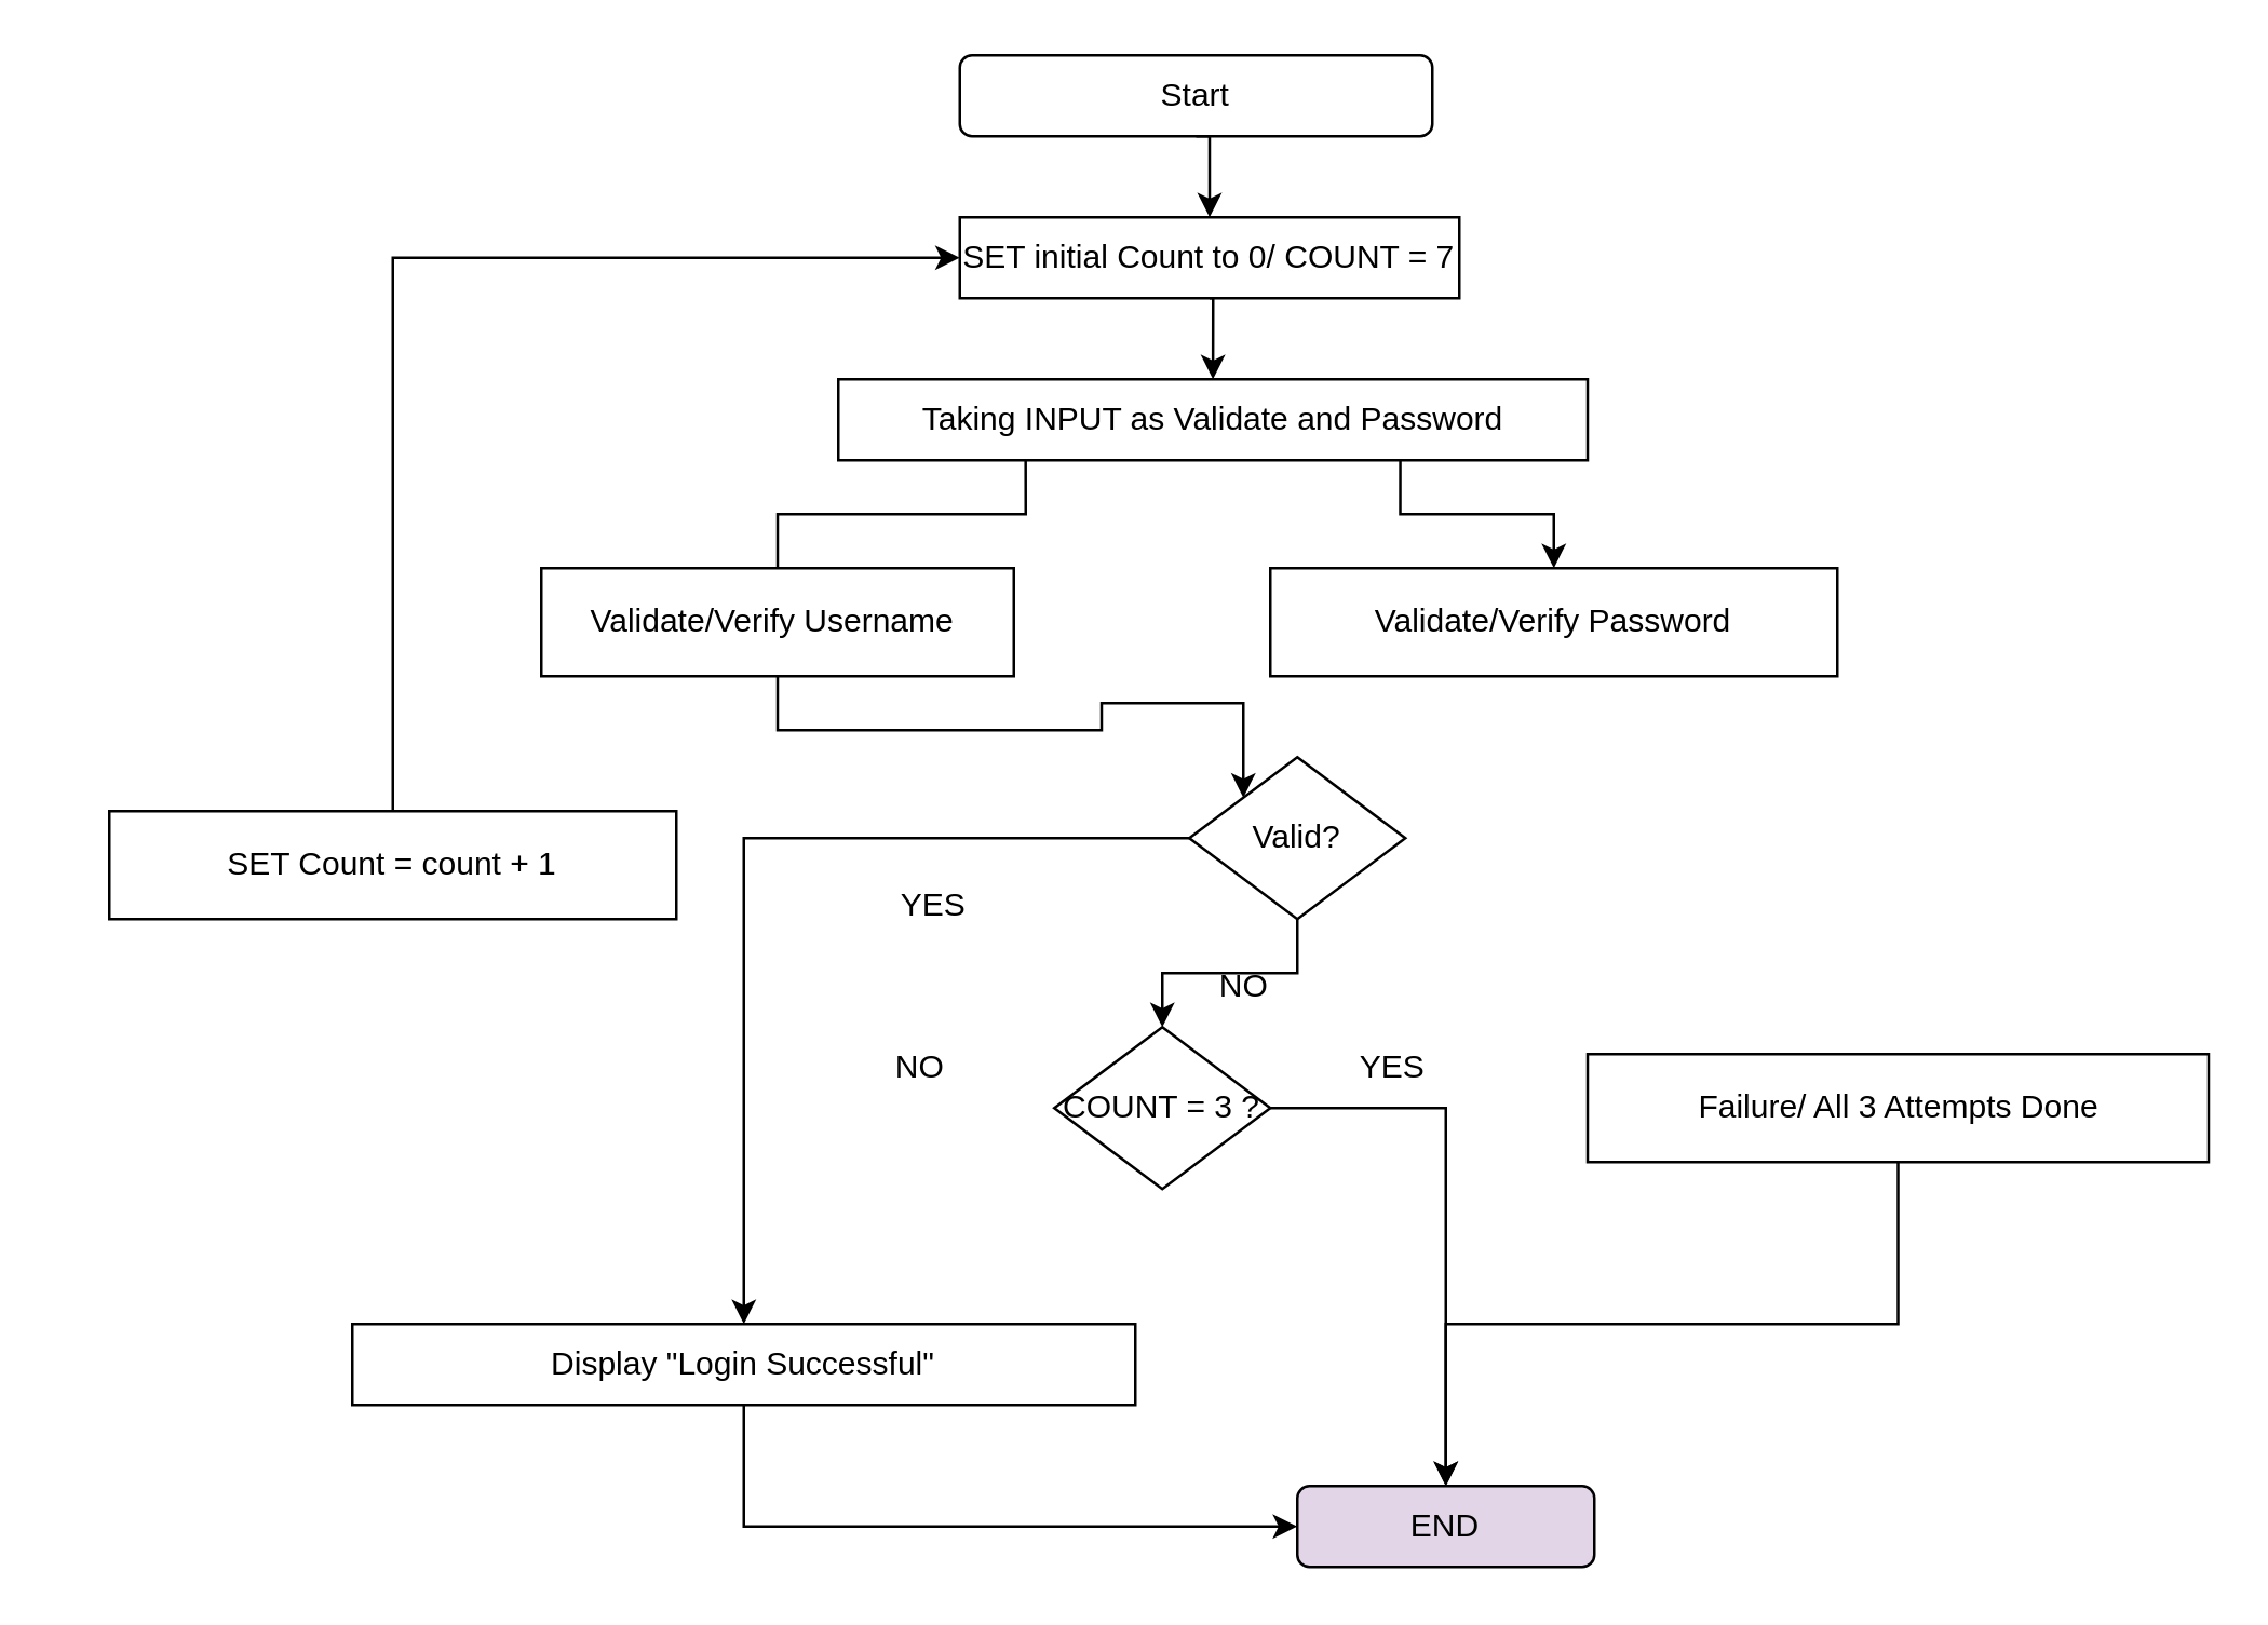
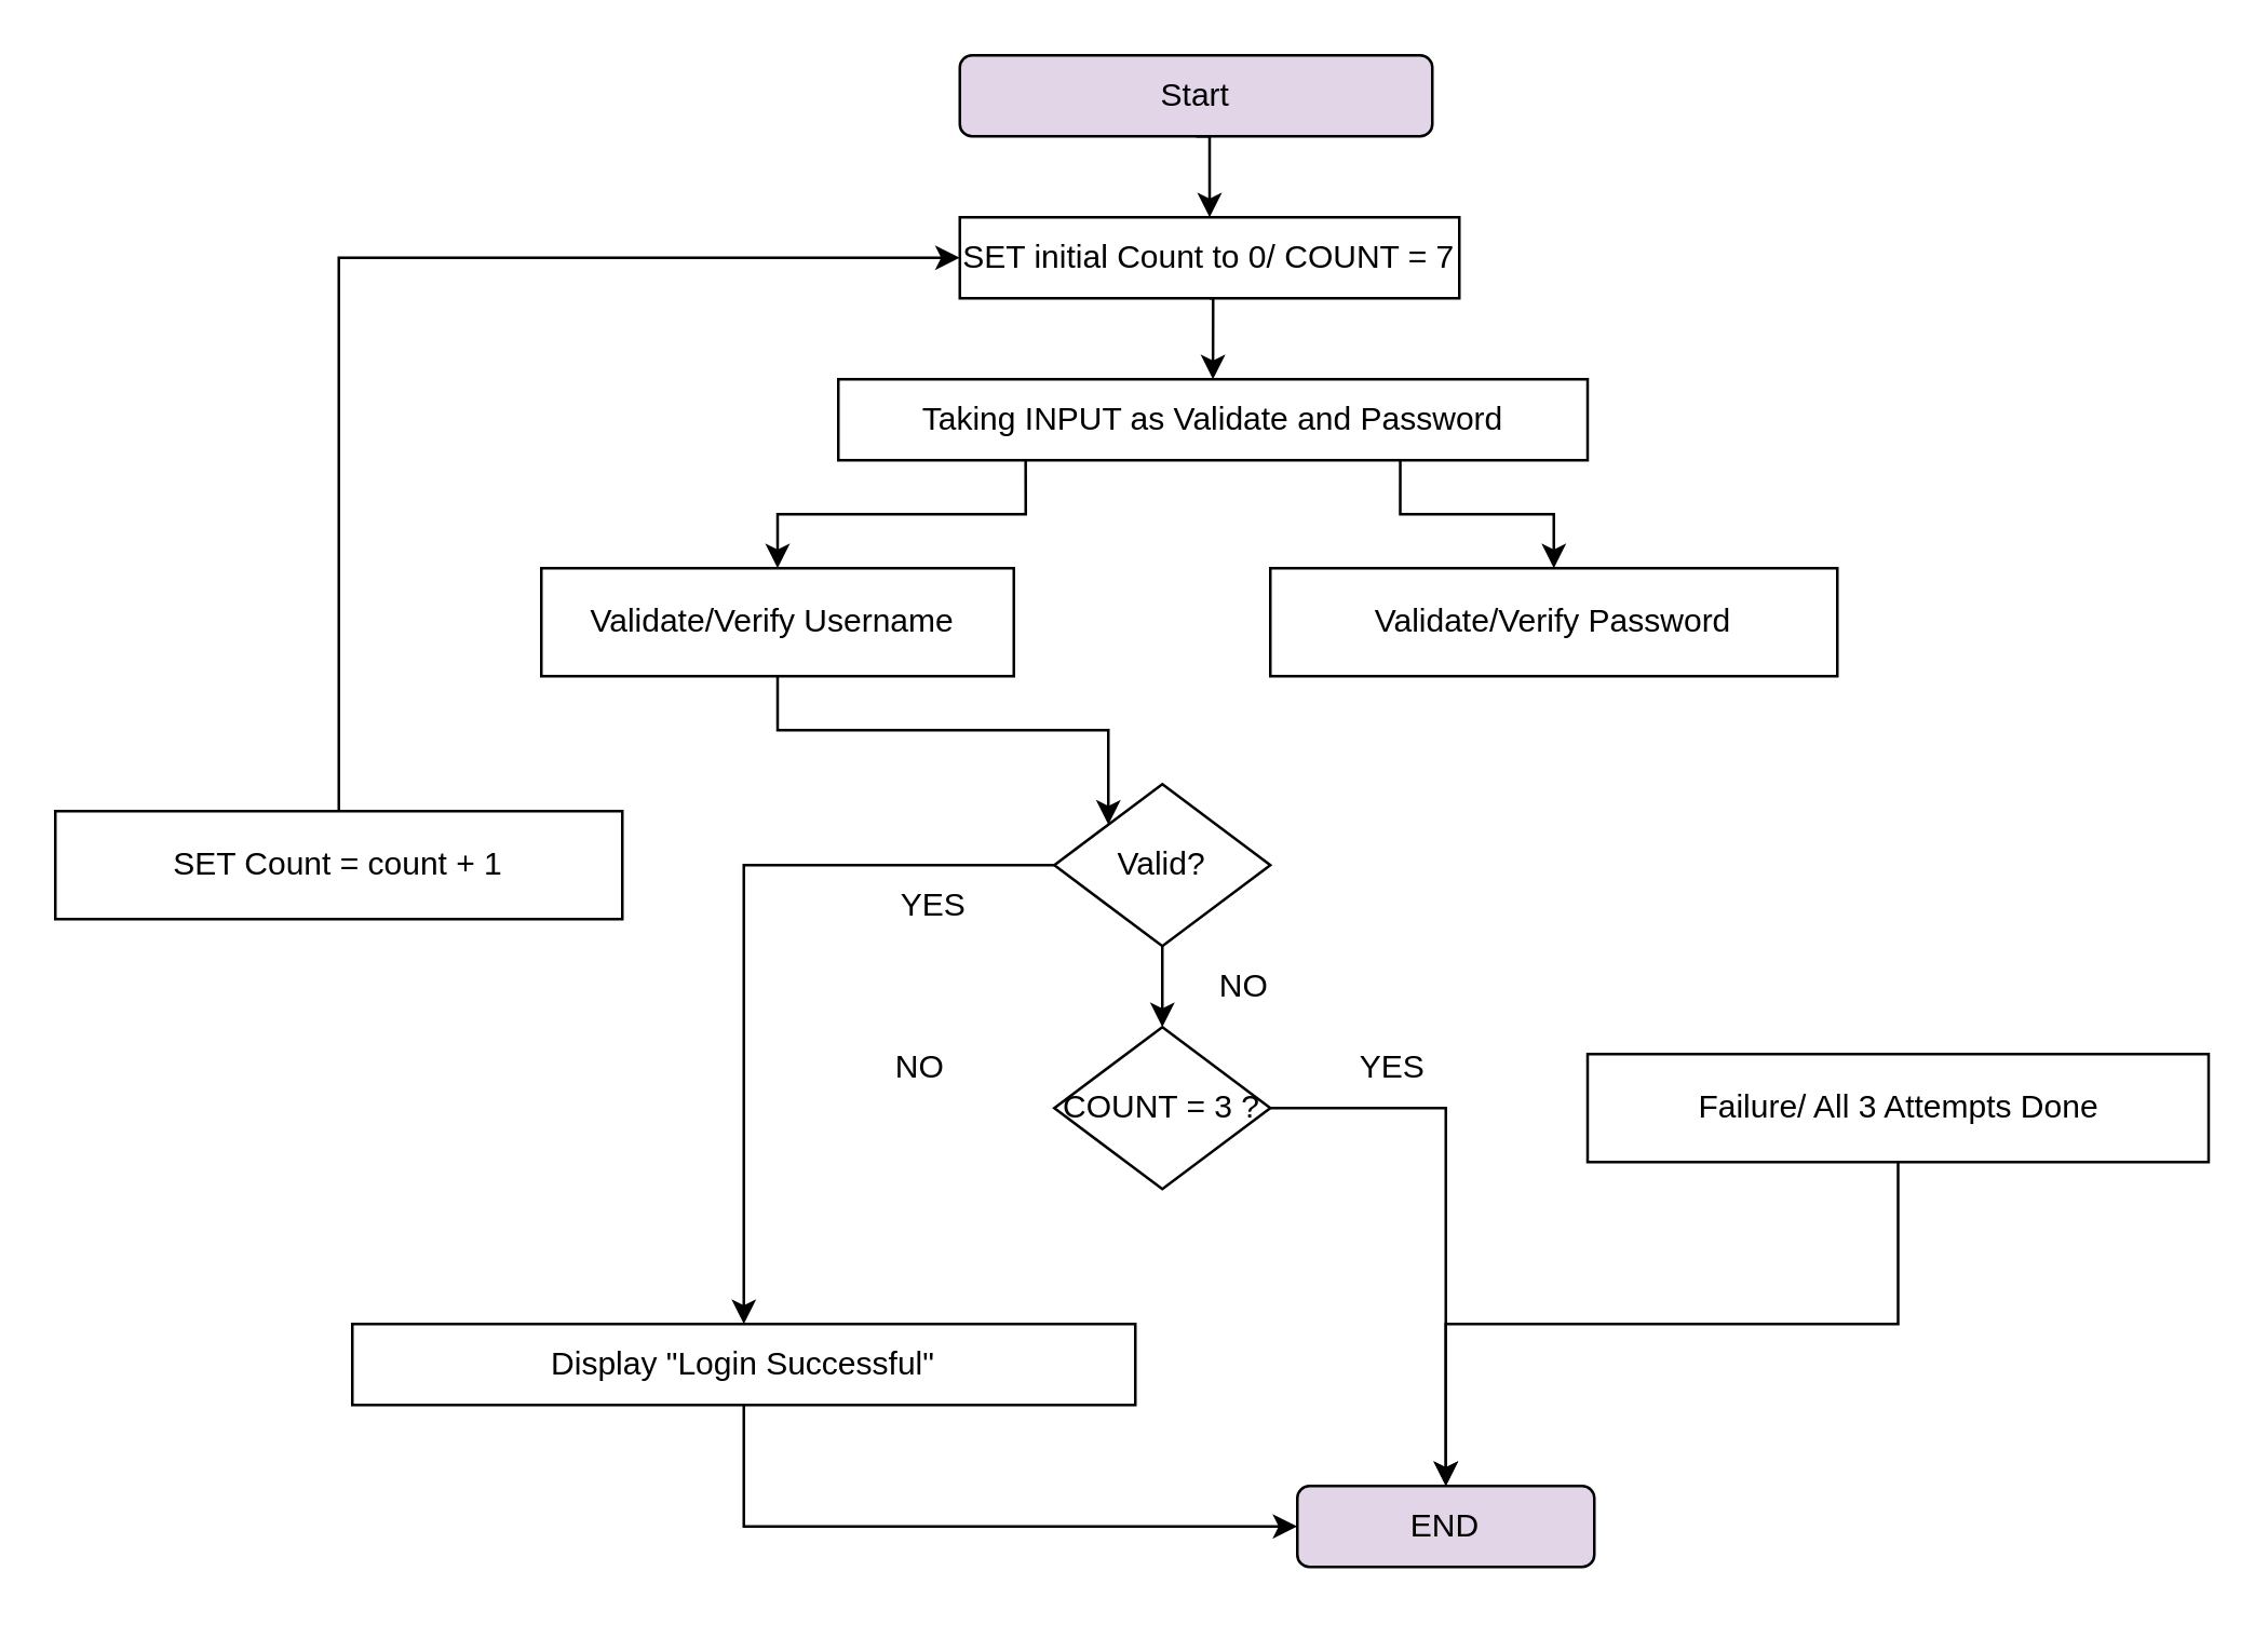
- <mxCell id="3" value="Start" style="rounded=1;whiteSpace=wrap;html=1;" vertex="1" parent="1"><mxGeometry x="355" y="20" width="175" height="30" as="geometry" /></mxCell>
+ <mxCell id="3" value="Start" style="rounded=1;whiteSpace=wrap;html=1;fillColor=#e1d5e7;" vertex="1" parent="1"><mxGeometry x="355" y="20" width="175" height="30" as="geometry" /></mxCell>
- <mxCell id="6" style="edgeStyle=orthogonalEdgeStyle;rounded=0;orthogonalLoop=1;jettySize=auto;html=1;exitX=0.25;exitY=1;exitDx=0;exitDy=0;entryX=0.5;entryY=0;entryDx=0;entryDy=0;endArrow=none;" edge="1" parent="1" source="8" target="10"><mxGeometry relative="1" as="geometry" /></mxCell>
+ <mxCell id="6" style="edgeStyle=orthogonalEdgeStyle;rounded=0;orthogonalLoop=1;jettySize=auto;html=1;exitX=0.25;exitY=1;exitDx=0;exitDy=0;entryX=0.5;entryY=0;entryDx=0;entryDy=0;" edge="1" parent="1" source="8" target="10"><mxGeometry relative="1" as="geometry" /></mxCell>
- <mxCell id="16" value="Valid?" style="rhombus;whiteSpace=wrap;html=1;" vertex="1" parent="1"><mxGeometry x="440" y="280" width="80" height="60" as="geometry" /></mxCell>
+ <mxCell id="16" value="Valid?" style="rhombus;whiteSpace=wrap;html=1;" vertex="1" parent="1"><mxGeometry x="390" y="290" width="80" height="60" as="geometry" /></mxCell>
- <mxCell id="18" value="SET Count = count + 1" style="rounded=0;whiteSpace=wrap;html=1;" vertex="1" parent="1"><mxGeometry x="40" y="300" width="210" height="40" as="geometry" /></mxCell>
+ <mxCell id="18" value="SET Count = count + 1" style="rounded=0;whiteSpace=wrap;html=1;" vertex="1" parent="1"><mxGeometry x="20" y="300" width="210" height="40" as="geometry" /></mxCell>
